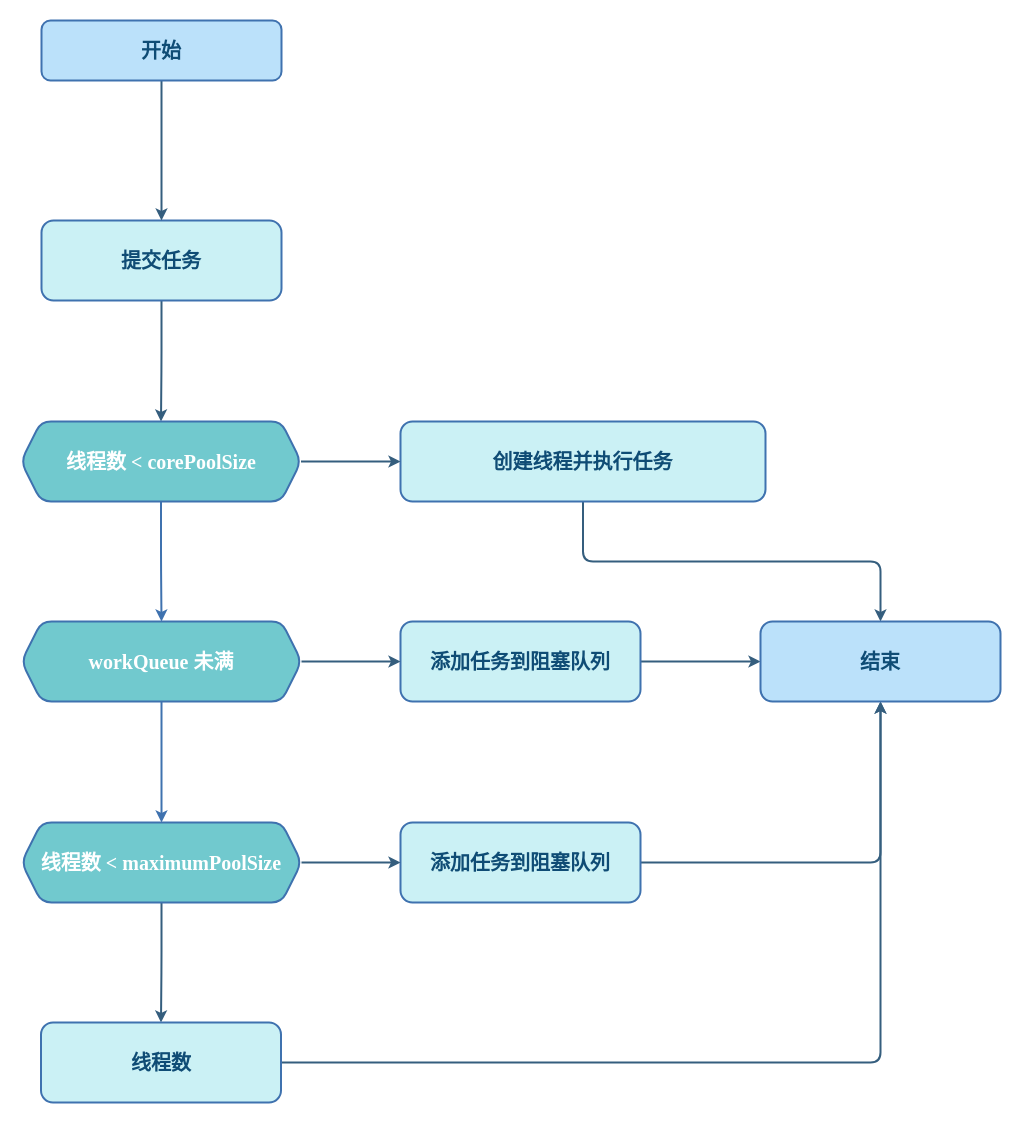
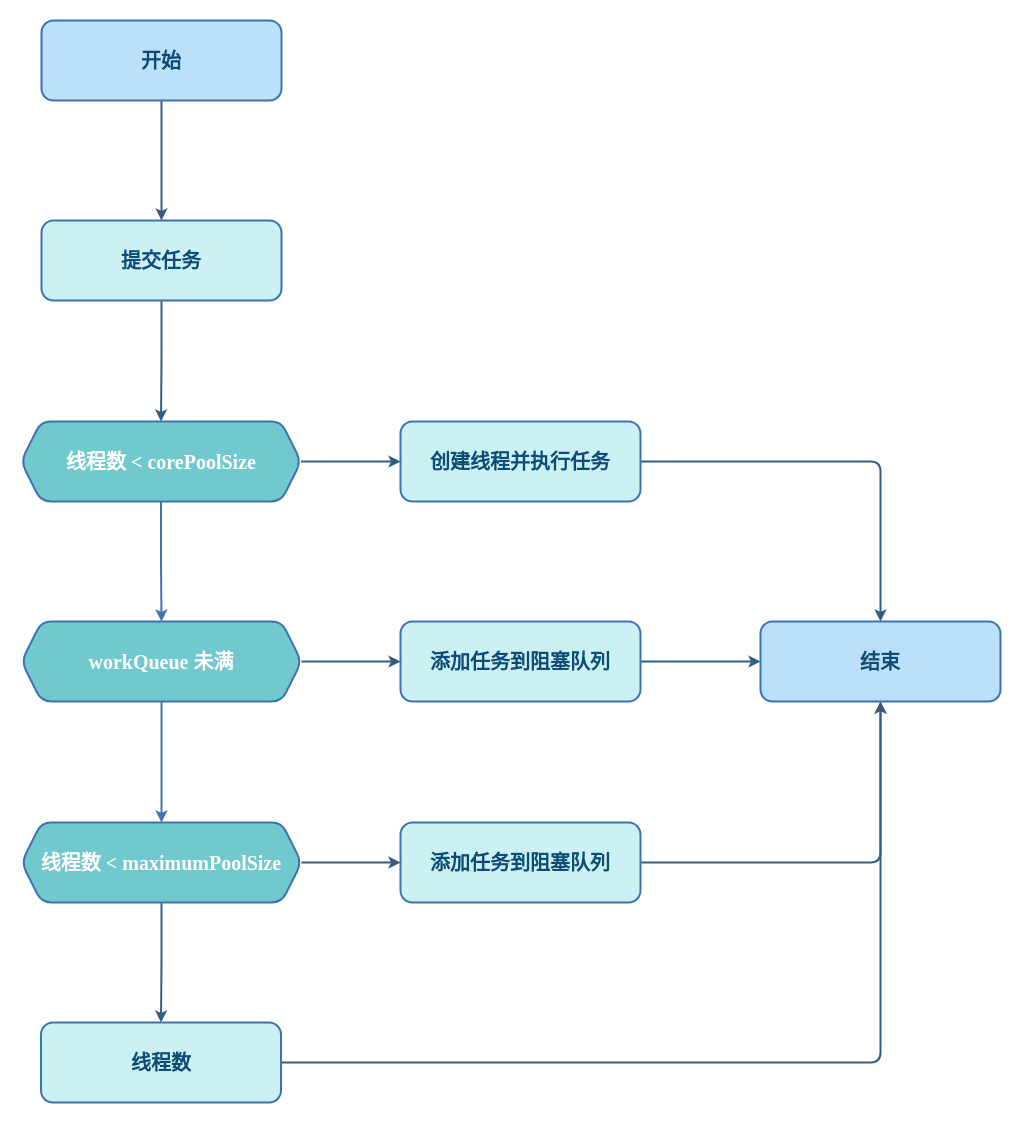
- <mxCell id="17" value="开始" style="rounded=1;whiteSpace=wrap;html=1;fillColor=#BBE1FA;strokeColor=#3F72AF;shadow=0;fontFamily=Comic Sans MS;fontStyle=1;fontSize=20;fontColor=#0F4C75;strokeWidth=2;" parent="1" vertex="1"><mxGeometry x="41" y="20" width="240" height="60" as="geometry" /></mxCell>
+ <mxCell id="17" value="开始" style="rounded=1;whiteSpace=wrap;html=1;fillColor=#BBE1FA;strokeColor=#3F72AF;shadow=0;fontFamily=Comic Sans MS;fontStyle=1;fontSize=20;fontColor=#0F4C75;strokeWidth=2;" parent="1" vertex="1"><mxGeometry x="41" y="20" width="240" height="80" as="geometry" /></mxCell>
- <mxCell id="3" value="创建线程并执行任务" style="rounded=1;whiteSpace=wrap;html=1;fillColor=#CBF1F5;strokeColor=#3F72AF;shadow=0;fontFamily=Comic Sans MS;fontStyle=1;fontSize=20;fontColor=#0F4C75;strokeWidth=2;" parent="1" vertex="1"><mxGeometry x="400" y="421" width="365" height="80" as="geometry" /></mxCell>
+ <mxCell id="3" value="创建线程并执行任务" style="rounded=1;whiteSpace=wrap;html=1;fillColor=#CBF1F5;strokeColor=#3F72AF;shadow=0;fontFamily=Comic Sans MS;fontStyle=1;fontSize=20;fontColor=#0F4C75;strokeWidth=2;" parent="1" vertex="1"><mxGeometry x="400" y="421" width="240" height="80" as="geometry" /></mxCell>
